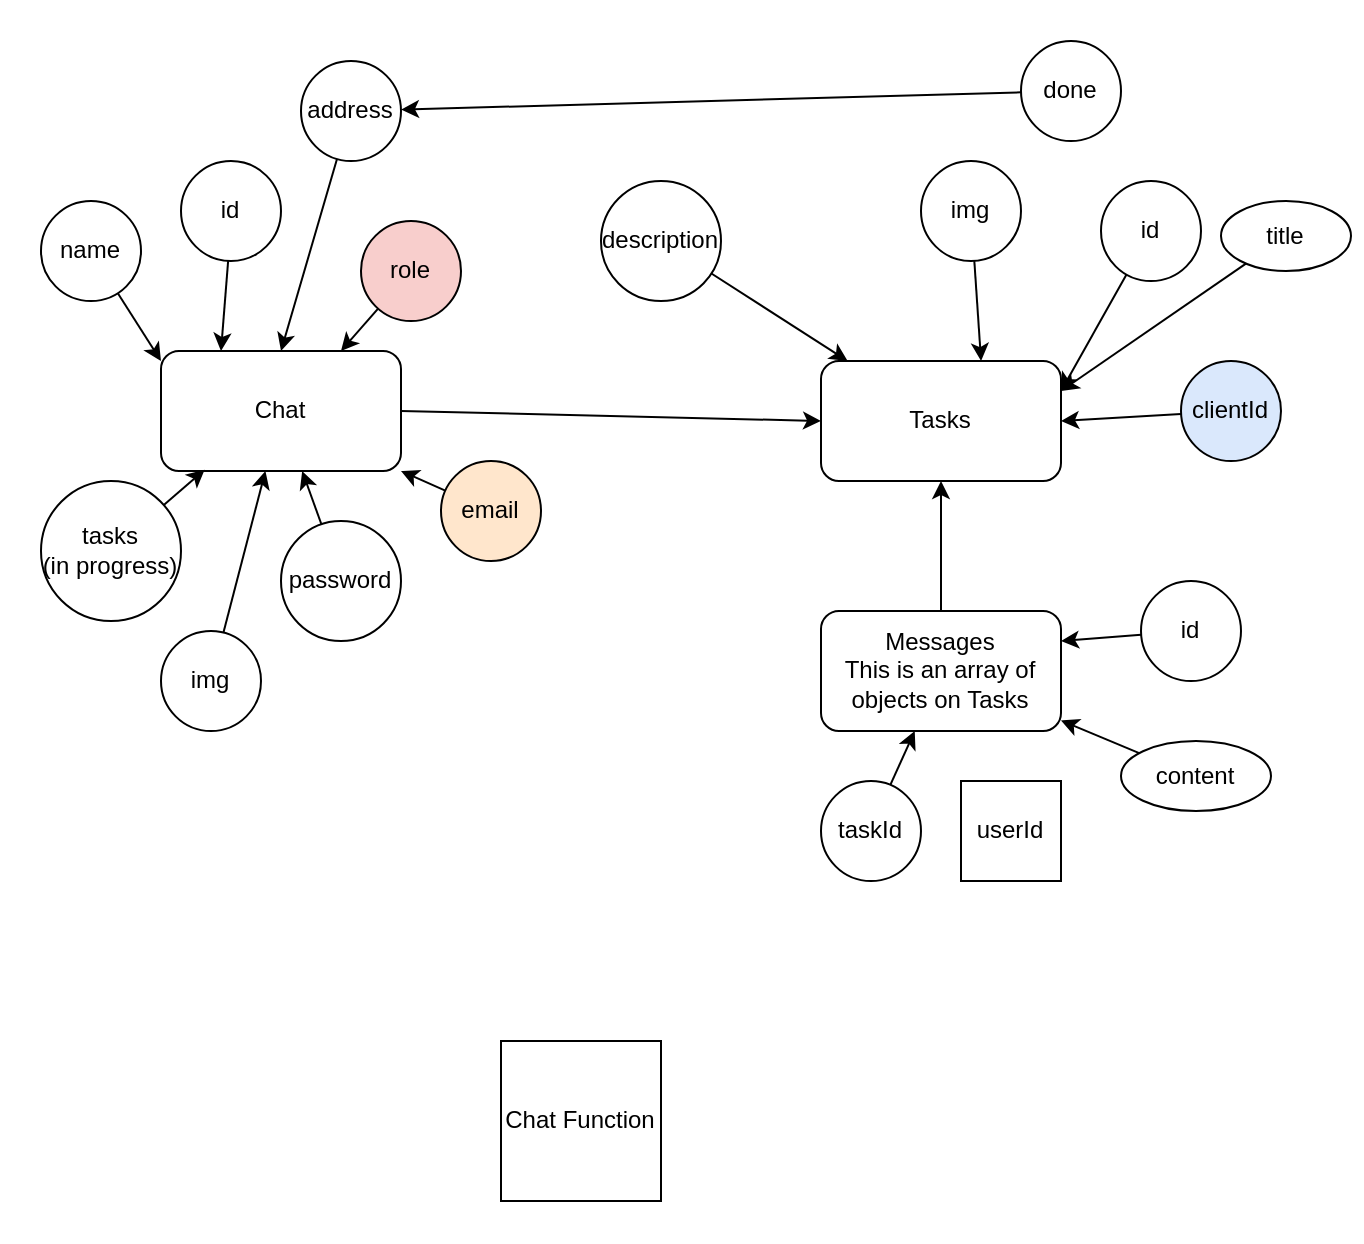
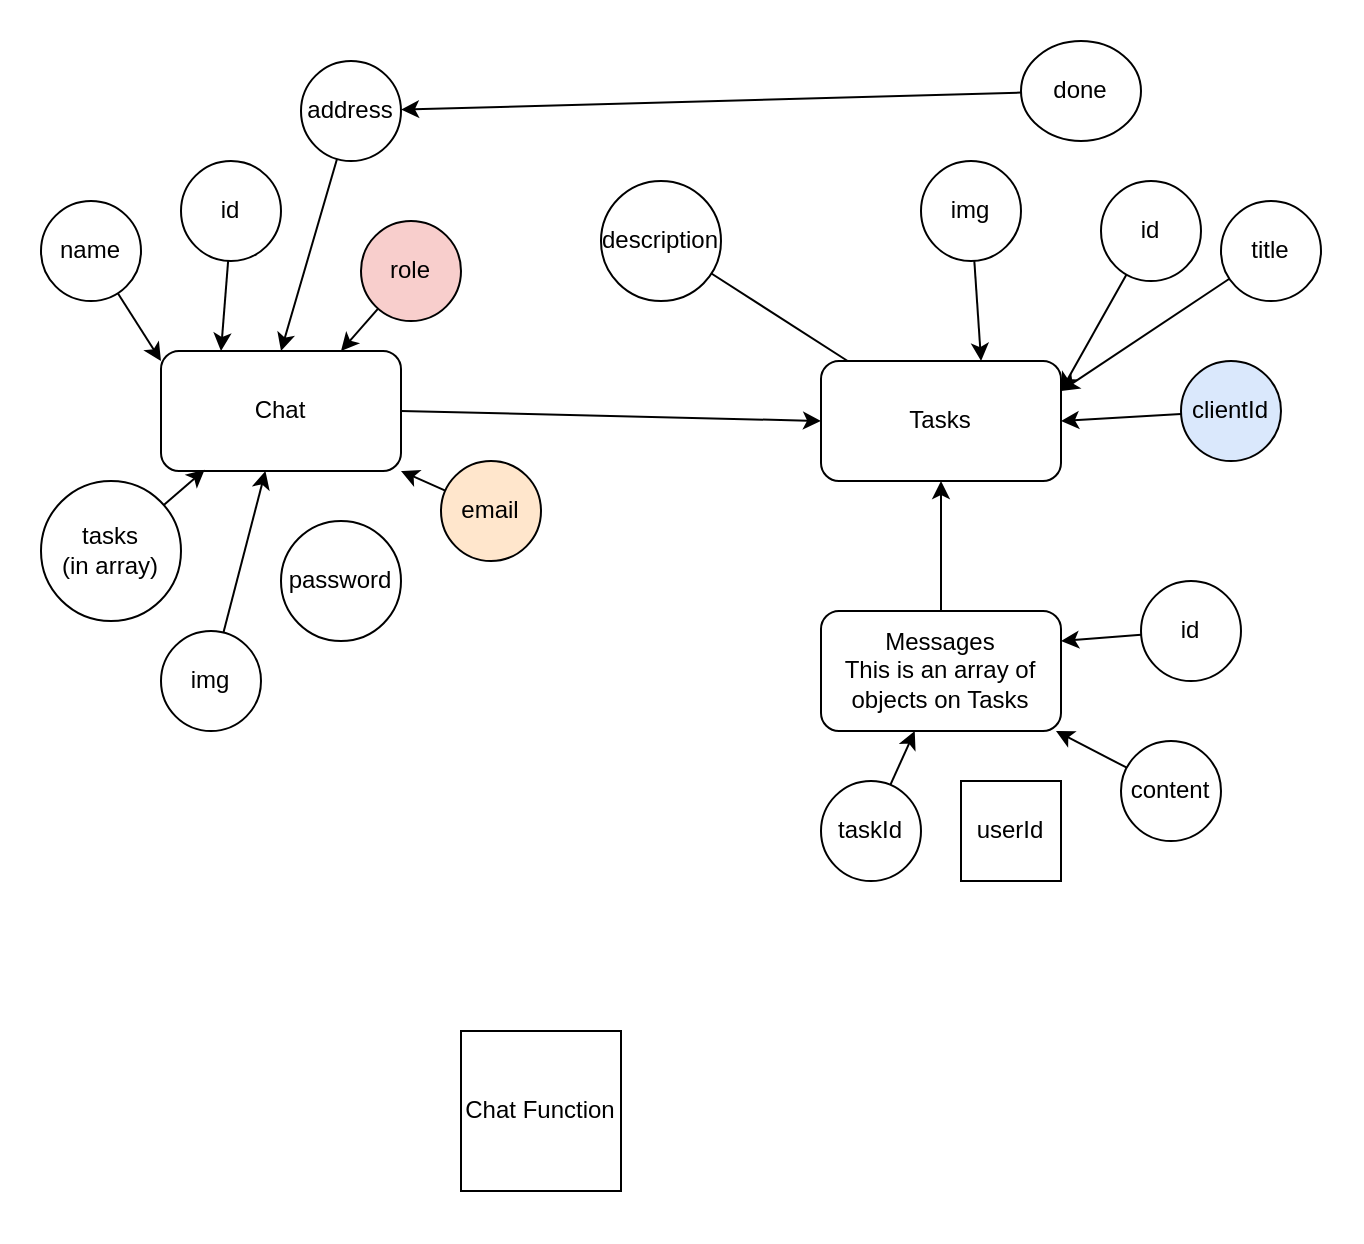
- <mxCell id="36" value="done" style="ellipse;whiteSpace=wrap;html=1;aspect=fixed;" vertex="1" parent="1"><mxGeometry x="510" y="20" width="50" height="50" as="geometry" /></mxCell>
+ <mxCell id="36" value="done" style="ellipse;whiteSpace=wrap;html=1;aspect=fixed;" vertex="1" parent="1"><mxGeometry x="510" y="20" width="60" height="50" as="geometry" /></mxCell>
- <mxCell id="22" value="title" style="ellipse;whiteSpace=wrap;html=1;aspect=fixed;" vertex="1" parent="1"><mxGeometry x="610" y="100" width="65" height="35" as="geometry" /></mxCell>
+ <mxCell id="22" value="title" style="ellipse;whiteSpace=wrap;html=1;aspect=fixed;" vertex="1" parent="1"><mxGeometry x="610" y="100" width="50" height="50" as="geometry" /></mxCell>
- <mxCell id="23" style="edgeStyle=none;html=1;" edge="1" parent="1" source="24" target="3"><mxGeometry relative="1" as="geometry" /></mxCell>
+ <mxCell id="23" style="edgeStyle=none;html=1;endArrow=none;" edge="1" parent="1" source="24" target="3"><mxGeometry relative="1" as="geometry" /></mxCell>
- <mxCell id="31" style="edgeStyle=none;html=1;" edge="1" parent="1" source="32" target="2"><mxGeometry relative="1" as="geometry" /></mxCell>
- <mxCell id="34" value="tasks&lt;br&gt;(in progress)" style="ellipse;whiteSpace=wrap;html=1;aspect=fixed;" vertex="1" parent="1"><mxGeometry x="20" y="240" width="70" height="70" as="geometry" /></mxCell>
+ <mxCell id="34" value="tasks&lt;br&gt;(in array)" style="ellipse;whiteSpace=wrap;html=1;aspect=fixed;" vertex="1" parent="1"><mxGeometry x="20" y="240" width="70" height="70" as="geometry" /></mxCell>
- <mxCell id="11" value="content" style="ellipse;whiteSpace=wrap;html=1;aspect=fixed;" parent="1" vertex="1"><mxGeometry x="560" y="370" width="75" height="35" as="geometry" /></mxCell>
+ <mxCell id="11" value="content" style="ellipse;whiteSpace=wrap;html=1;aspect=fixed;" parent="1" vertex="1"><mxGeometry x="560" y="370" width="50" height="50" as="geometry" /></mxCell>
- <mxCell id="12" value="Chat Function" style="whiteSpace=wrap;html=1;aspect=fixed;" parent="1" vertex="1"><mxGeometry x="250" y="520" width="80" height="80" as="geometry" /></mxCell>
+ <mxCell id="12" value="Chat Function" style="whiteSpace=wrap;html=1;aspect=fixed;" parent="1" vertex="1"><mxGeometry x="230" y="515" width="80" height="80" as="geometry" /></mxCell>
